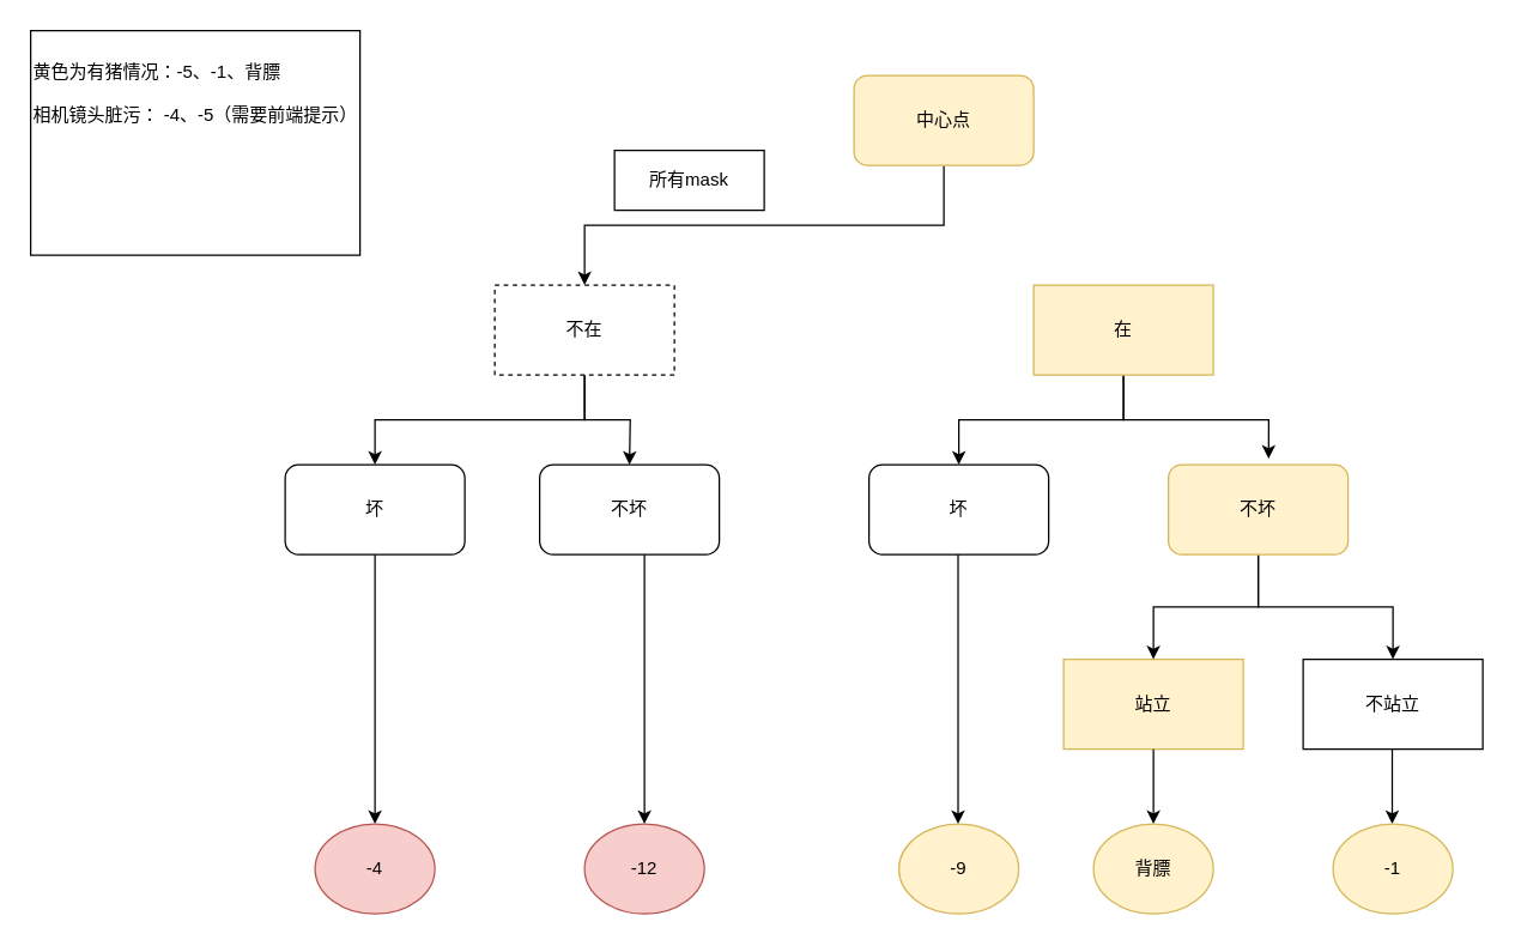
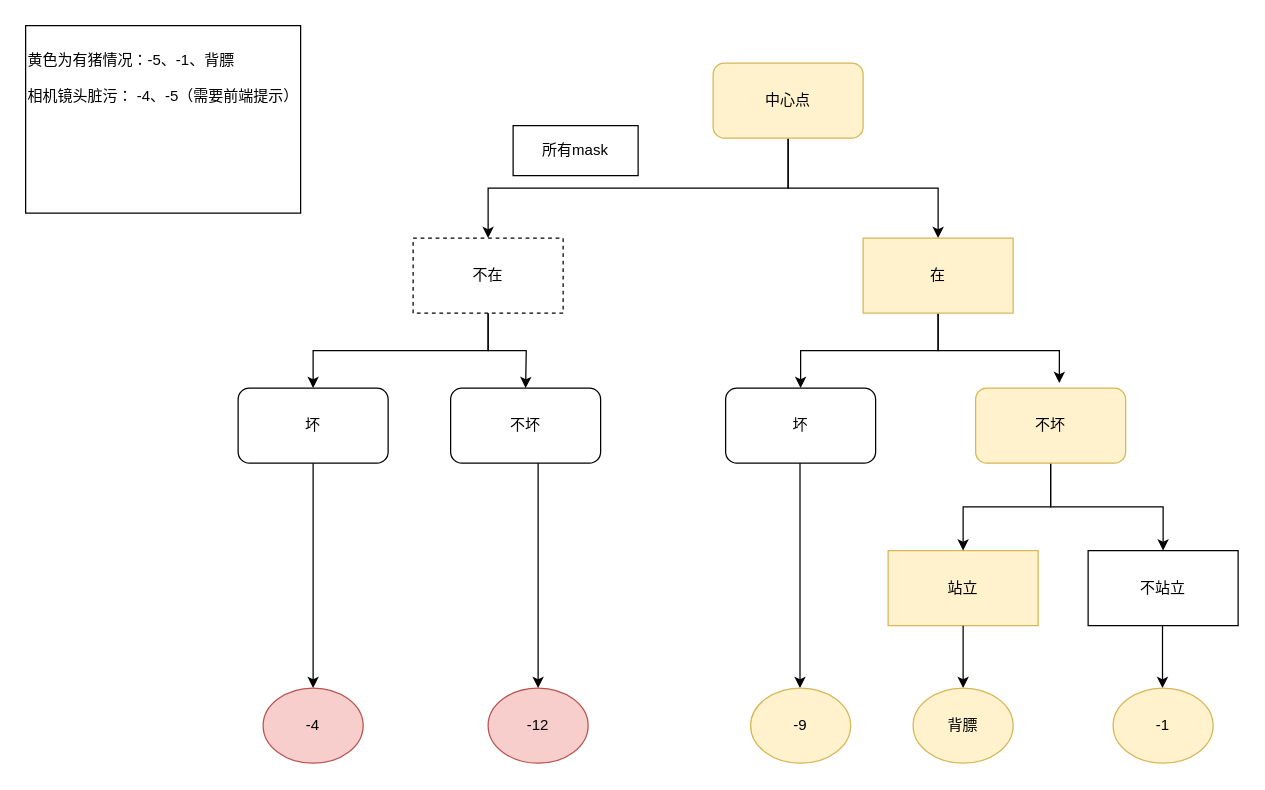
+ <mxCell id="3" style="edgeStyle=orthogonalEdgeStyle;rounded=0;orthogonalLoop=1;jettySize=auto;html=1;entryX=0.5;entryY=0;entryDx=0;entryDy=0;" edge="1" parent="1" source="4" target="10"><mxGeometry relative="1" as="geometry"><Array as="points"><mxPoint x="630" y="150" /><mxPoint x="750" y="150" /></Array></mxGeometry></mxCell>
